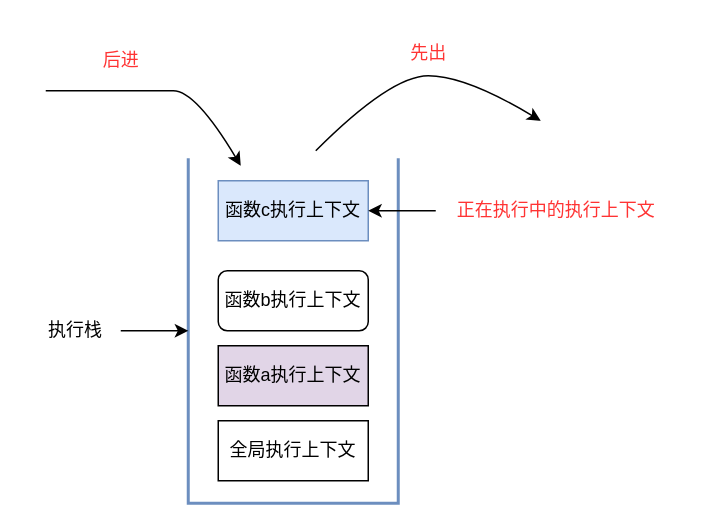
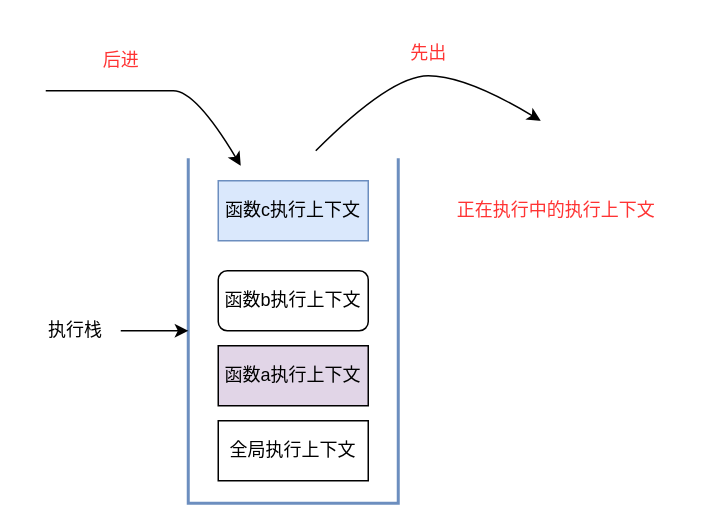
- <mxCell id="7" style="edgeStyle=orthogonalEdgeStyle;rounded=0;orthogonalLoop=1;jettySize=auto;html=1;entryX=1;entryY=0.5;entryDx=0;entryDy=0;" edge="1" parent="1" source="8" target="6"><mxGeometry relative="1" as="geometry" /></mxCell>
